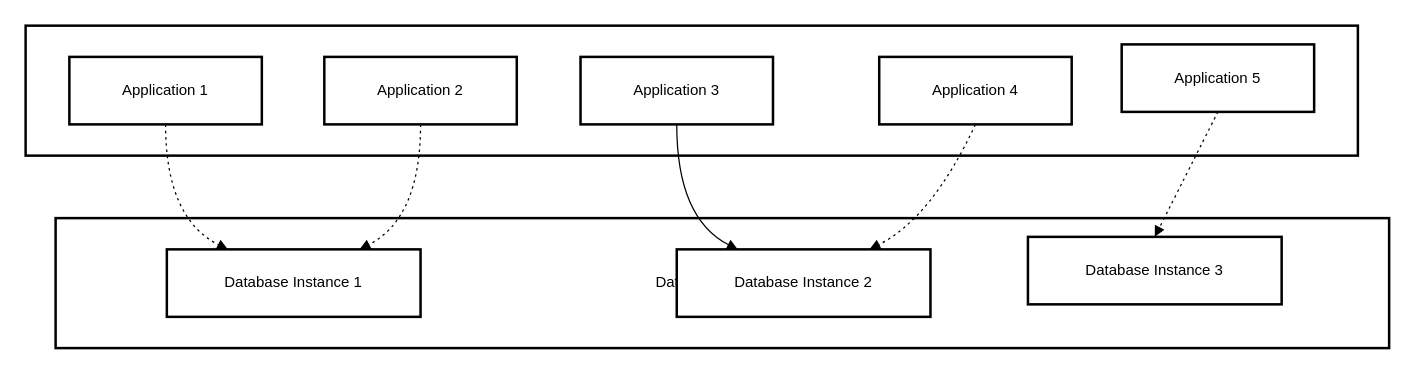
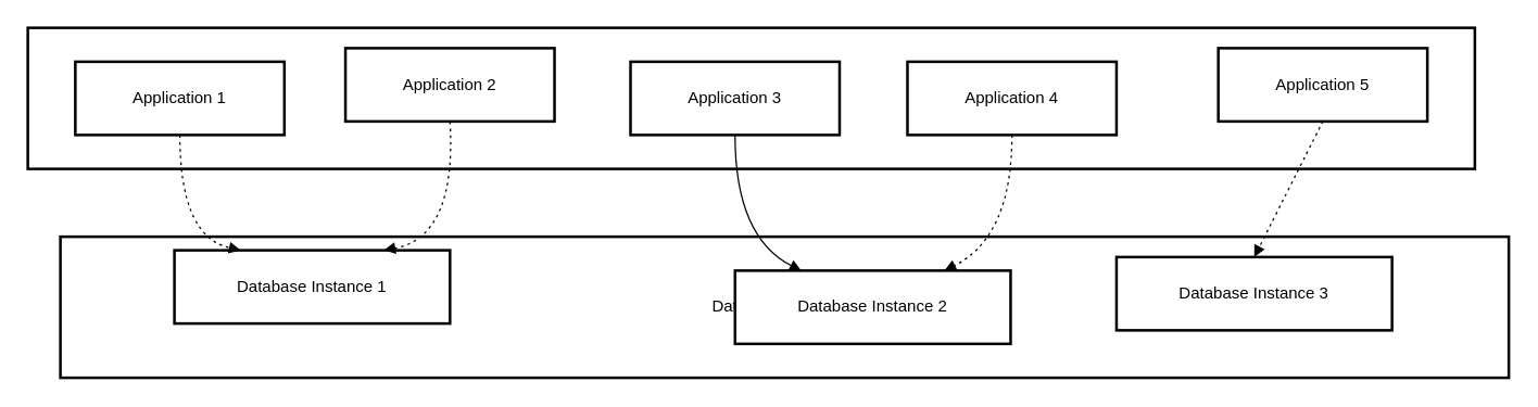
- <mxCell id="8" value="Application 2" style="whiteSpace=wrap;strokeWidth=2;" vertex="1" parent="1"><mxGeometry x="259" y="45" width="154" height="54" as="geometry" /></mxCell>
+ <mxCell id="8" value="Application 2" style="whiteSpace=wrap;strokeWidth=2;" vertex="1" parent="1"><mxGeometry x="254" y="35" width="154" height="54" as="geometry" /></mxCell>
- <mxCell id="10" value="Application 4" style="whiteSpace=wrap;strokeWidth=2;" vertex="1" parent="1"><mxGeometry x="703" y="45" width="154" height="54" as="geometry" /></mxCell>
+ <mxCell id="10" value="Application 4" style="whiteSpace=wrap;strokeWidth=2;" vertex="1" parent="1"><mxGeometry x="668" y="45" width="154" height="54" as="geometry" /></mxCell>
- <mxCell id="4" value="Database Instance 1" style="whiteSpace=wrap;strokeWidth=2;" vertex="1" parent="1"><mxGeometry x="133" y="199" width="203" height="54" as="geometry" /></mxCell>
+ <mxCell id="4" value="Database Instance 1" style="whiteSpace=wrap;strokeWidth=2;" vertex="1" parent="1"><mxGeometry x="128" y="184" width="203" height="54" as="geometry" /></mxCell>
